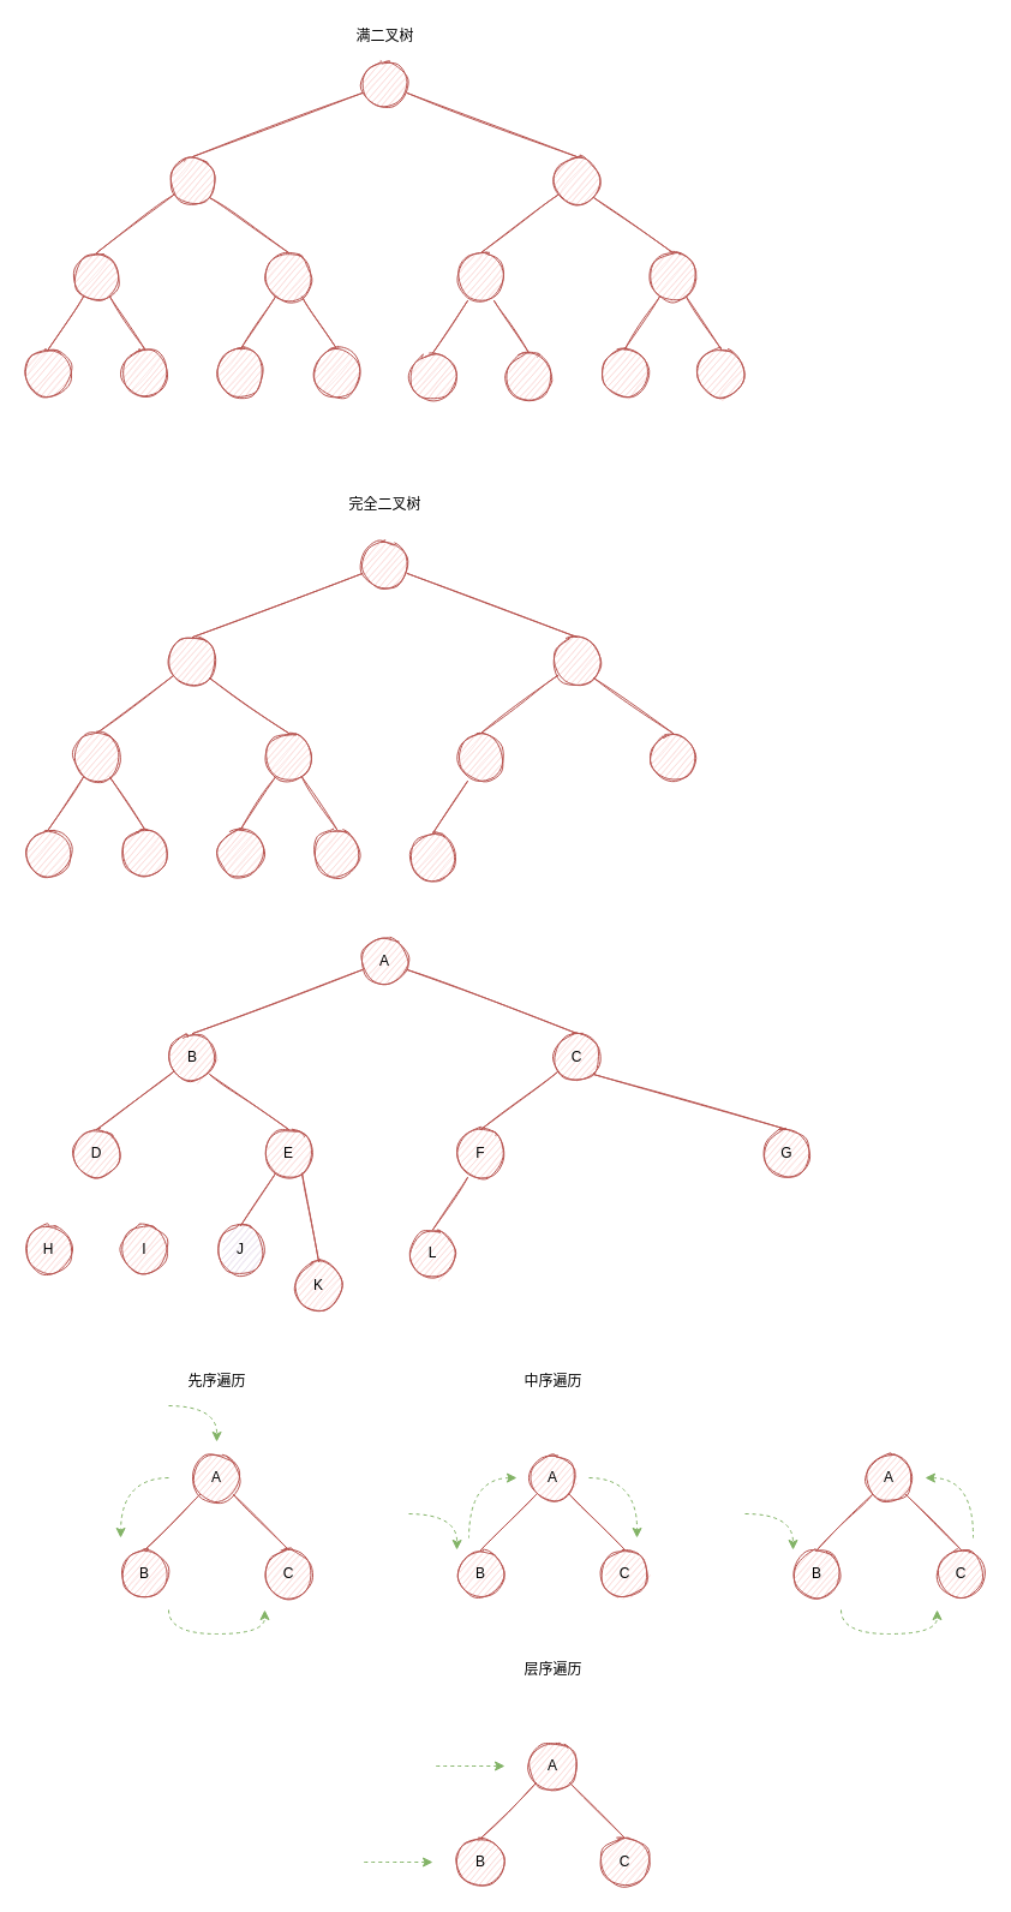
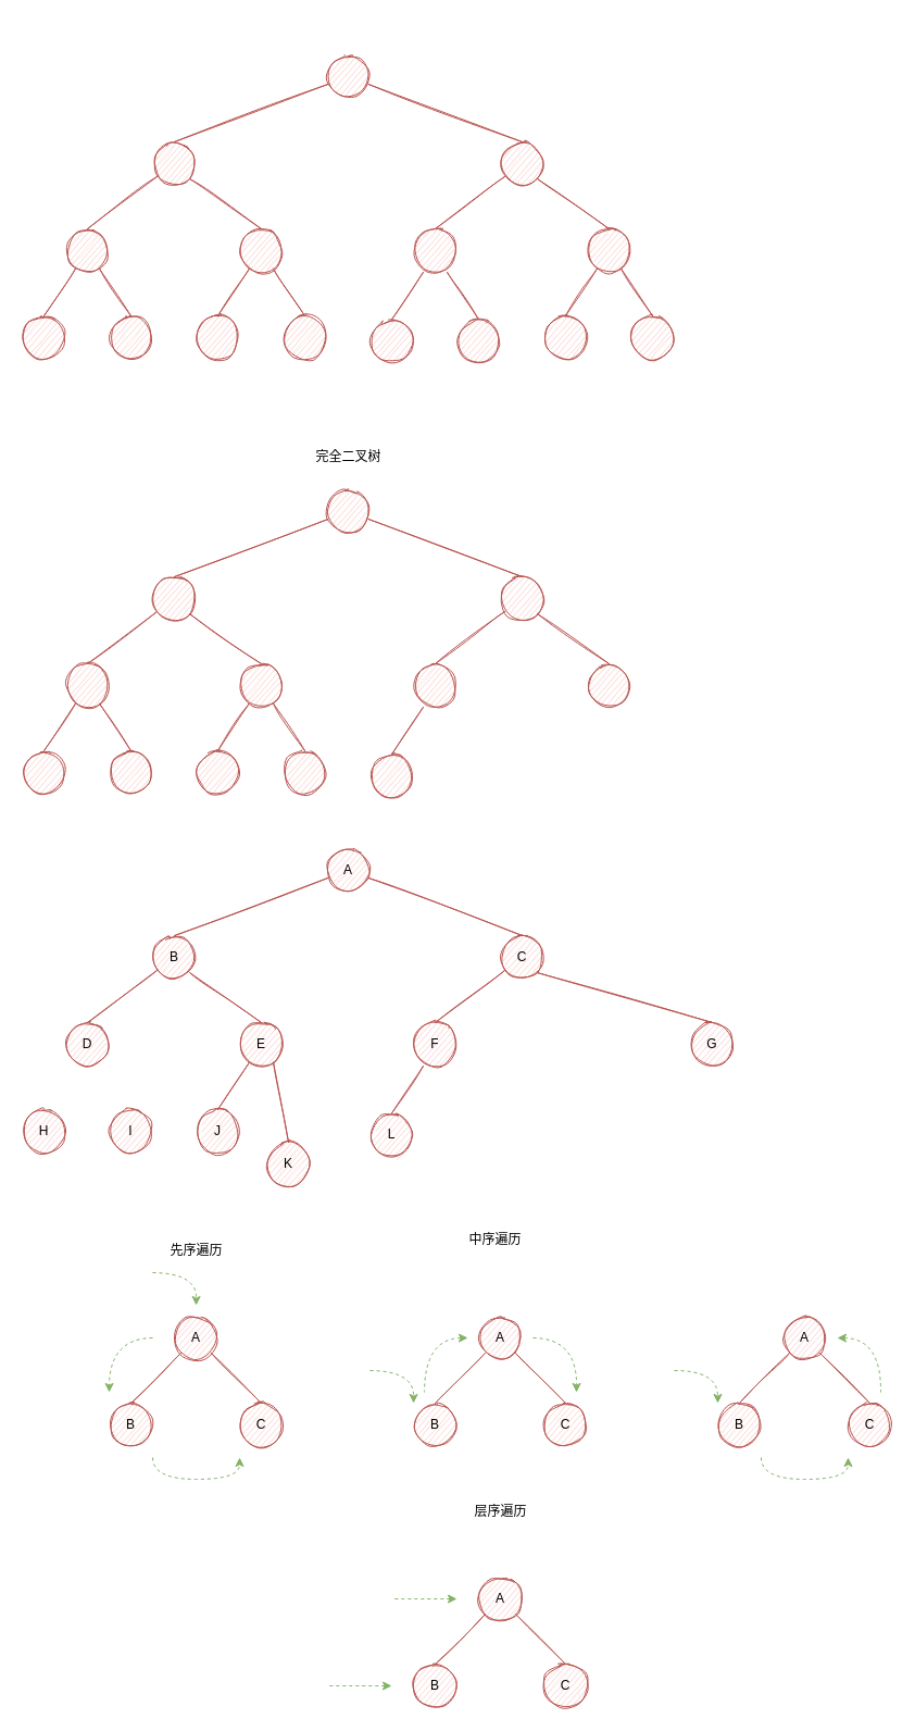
- <mxCell id="55" value="满二叉树" style="text;html=1;align=center;verticalAlign=middle;resizable=0;points=[];autosize=1;strokeColor=none;fillColor=none;" parent="1" vertex="1"><mxGeometry x="290" y="20" width="60" height="20" as="geometry" /></mxCell>
- <mxCell id="71" value="J" style="ellipse;whiteSpace=wrap;html=1;aspect=fixed;fillColor=#e1d5e7;strokeColor=#b85450;sketch=1;" parent="1" vertex="1"><mxGeometry x="180" y="1020" width="40" height="40" as="geometry" /></mxCell>
+ <mxCell id="71" value="J" style="ellipse;whiteSpace=wrap;html=1;aspect=fixed;fillColor=#f8cecc;strokeColor=#b85450;sketch=1;" parent="1" vertex="1"><mxGeometry x="180" y="1020" width="40" height="40" as="geometry" /></mxCell>
- <mxCell id="109" value="中序遍历" style="text;html=1;align=center;verticalAlign=middle;resizable=0;points=[];autosize=1;strokeColor=none;fillColor=none;" vertex="1" parent="1"><mxGeometry x="430" y="1140" width="60" height="20" as="geometry" /></mxCell>
+ <mxCell id="109" value="中序遍历" style="text;html=1;align=center;verticalAlign=middle;resizable=0;points=[];autosize=1;strokeColor=none;fillColor=none;" vertex="1" parent="1"><mxGeometry x="425" y="1130" width="60" height="20" as="geometry" /></mxCell>
